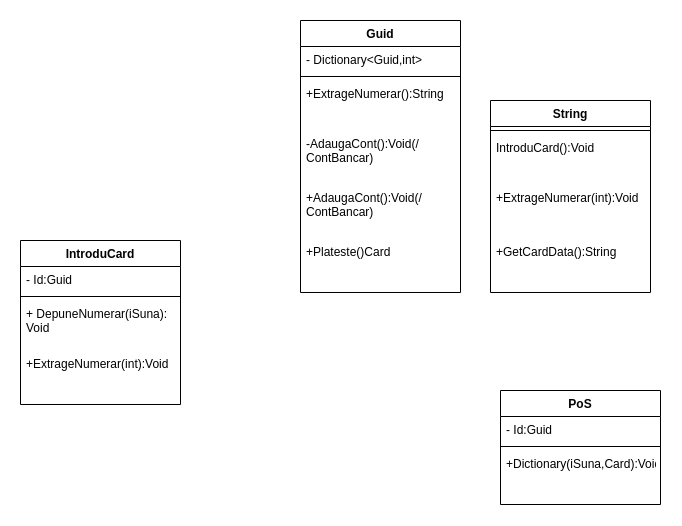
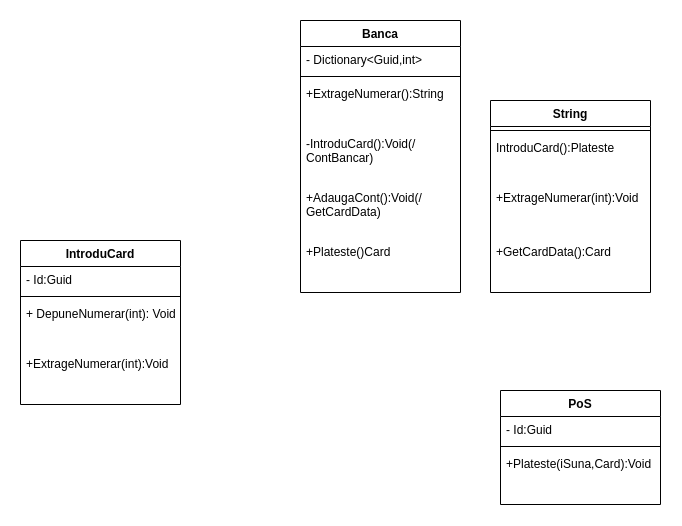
- <mxCell id="7" value="Guid" style="swimlane;fontStyle=1;align=center;verticalAlign=top;childLayout=stackLayout;horizontal=1;startSize=26;horizontalStack=0;resizeParent=1;resizeParentMax=0;resizeLast=0;collapsible=1;marginBottom=0;whiteSpace=wrap;html=1;" vertex="1" parent="1"><mxGeometry x="300" y="20" width="160" height="272" as="geometry" /></mxCell>
+ <mxCell id="7" value="Banca" style="swimlane;fontStyle=1;align=center;verticalAlign=top;childLayout=stackLayout;horizontal=1;startSize=26;horizontalStack=0;resizeParent=1;resizeParentMax=0;resizeLast=0;collapsible=1;marginBottom=0;whiteSpace=wrap;html=1;" vertex="1" parent="1"><mxGeometry x="300" y="20" width="160" height="272" as="geometry" /></mxCell>
- <mxCell id="16" value="IntroduCard():Void" style="text;strokeColor=none;fillColor=none;align=left;verticalAlign=top;spacingLeft=4;spacingRight=4;overflow=hidden;rotatable=0;points=[[0,0.5],[1,0.5]];portConstraint=eastwest;whiteSpace=wrap;html=1;" vertex="1" parent="14"><mxGeometry y="34" width="160" height="50" as="geometry" /></mxCell>
+ <mxCell id="16" value="IntroduCard():Plateste" style="text;strokeColor=none;fillColor=none;align=left;verticalAlign=top;spacingLeft=4;spacingRight=4;overflow=hidden;rotatable=0;points=[[0,0.5],[1,0.5]];portConstraint=eastwest;whiteSpace=wrap;html=1;" vertex="1" parent="14"><mxGeometry y="34" width="160" height="50" as="geometry" /></mxCell>
- <mxCell id="11" value="-AdaugaCont():Void(/ ContBancar)" style="text;strokeColor=none;fillColor=none;align=left;verticalAlign=top;spacingLeft=4;spacingRight=4;overflow=hidden;rotatable=0;points=[[0,0.5],[1,0.5]];portConstraint=eastwest;whiteSpace=wrap;html=1;" vertex="1" parent="7"><mxGeometry y="110" width="160" height="54" as="geometry" /></mxCell>
+ <mxCell id="11" value="-IntroduCard():Void(/ ContBancar)" style="text;strokeColor=none;fillColor=none;align=left;verticalAlign=top;spacingLeft=4;spacingRight=4;overflow=hidden;rotatable=0;points=[[0,0.5],[1,0.5]];portConstraint=eastwest;whiteSpace=wrap;html=1;" vertex="1" parent="7"><mxGeometry y="110" width="160" height="54" as="geometry" /></mxCell>
- <mxCell id="12" value="+AdaugaCont():Void(/ ContBancar)" style="text;strokeColor=none;fillColor=none;align=left;verticalAlign=top;spacingLeft=4;spacingRight=4;overflow=hidden;rotatable=0;points=[[0,0.5],[1,0.5]];portConstraint=eastwest;whiteSpace=wrap;html=1;" vertex="1" parent="7"><mxGeometry y="164" width="160" height="54" as="geometry" /></mxCell>
+ <mxCell id="12" value="+AdaugaCont():Void(/ GetCardData)" style="text;strokeColor=none;fillColor=none;align=left;verticalAlign=top;spacingLeft=4;spacingRight=4;overflow=hidden;rotatable=0;points=[[0,0.5],[1,0.5]];portConstraint=eastwest;whiteSpace=wrap;html=1;" vertex="1" parent="7"><mxGeometry y="164" width="160" height="54" as="geometry" /></mxCell>
- <mxCell id="18" value="+GetCardData():String" style="text;strokeColor=none;fillColor=none;align=left;verticalAlign=top;spacingLeft=4;spacingRight=4;overflow=hidden;rotatable=0;points=[[0,0.5],[1,0.5]];portConstraint=eastwest;whiteSpace=wrap;html=1;" vertex="1" parent="14"><mxGeometry y="138" width="160" height="54" as="geometry" /></mxCell>
+ <mxCell id="18" value="+GetCardData():Card" style="text;strokeColor=none;fillColor=none;align=left;verticalAlign=top;spacingLeft=4;spacingRight=4;overflow=hidden;rotatable=0;points=[[0,0.5],[1,0.5]];portConstraint=eastwest;whiteSpace=wrap;html=1;" vertex="1" parent="14"><mxGeometry y="138" width="160" height="54" as="geometry" /></mxCell>
- <mxCell id="5" value="+ DepuneNumerar(iSuna): Void" style="text;strokeColor=none;fillColor=none;align=left;verticalAlign=top;spacingLeft=4;spacingRight=4;overflow=hidden;rotatable=0;points=[[0,0.5],[1,0.5]];portConstraint=eastwest;whiteSpace=wrap;html=1;" vertex="1" parent="2"><mxGeometry y="60" width="160" height="50" as="geometry" /></mxCell>
+ <mxCell id="5" value="+ DepuneNumerar(int): Void" style="text;strokeColor=none;fillColor=none;align=left;verticalAlign=top;spacingLeft=4;spacingRight=4;overflow=hidden;rotatable=0;points=[[0,0.5],[1,0.5]];portConstraint=eastwest;whiteSpace=wrap;html=1;" vertex="1" parent="2"><mxGeometry y="60" width="160" height="50" as="geometry" /></mxCell>
- <mxCell id="22" value="+Dictionary(iSuna,Card):Void" style="text;strokeColor=none;fillColor=none;align=left;verticalAlign=top;spacingLeft=4;spacingRight=4;overflow=hidden;rotatable=0;points=[[0,0.5],[1,0.5]];portConstraint=eastwest;whiteSpace=wrap;html=1;" vertex="1" parent="19"><mxGeometry y="60" width="160" height="54" as="geometry" /></mxCell>
+ <mxCell id="22" value="+Plateste(iSuna,Card):Void" style="text;strokeColor=none;fillColor=none;align=left;verticalAlign=top;spacingLeft=4;spacingRight=4;overflow=hidden;rotatable=0;points=[[0,0.5],[1,0.5]];portConstraint=eastwest;whiteSpace=wrap;html=1;" vertex="1" parent="19"><mxGeometry y="60" width="160" height="54" as="geometry" /></mxCell>
